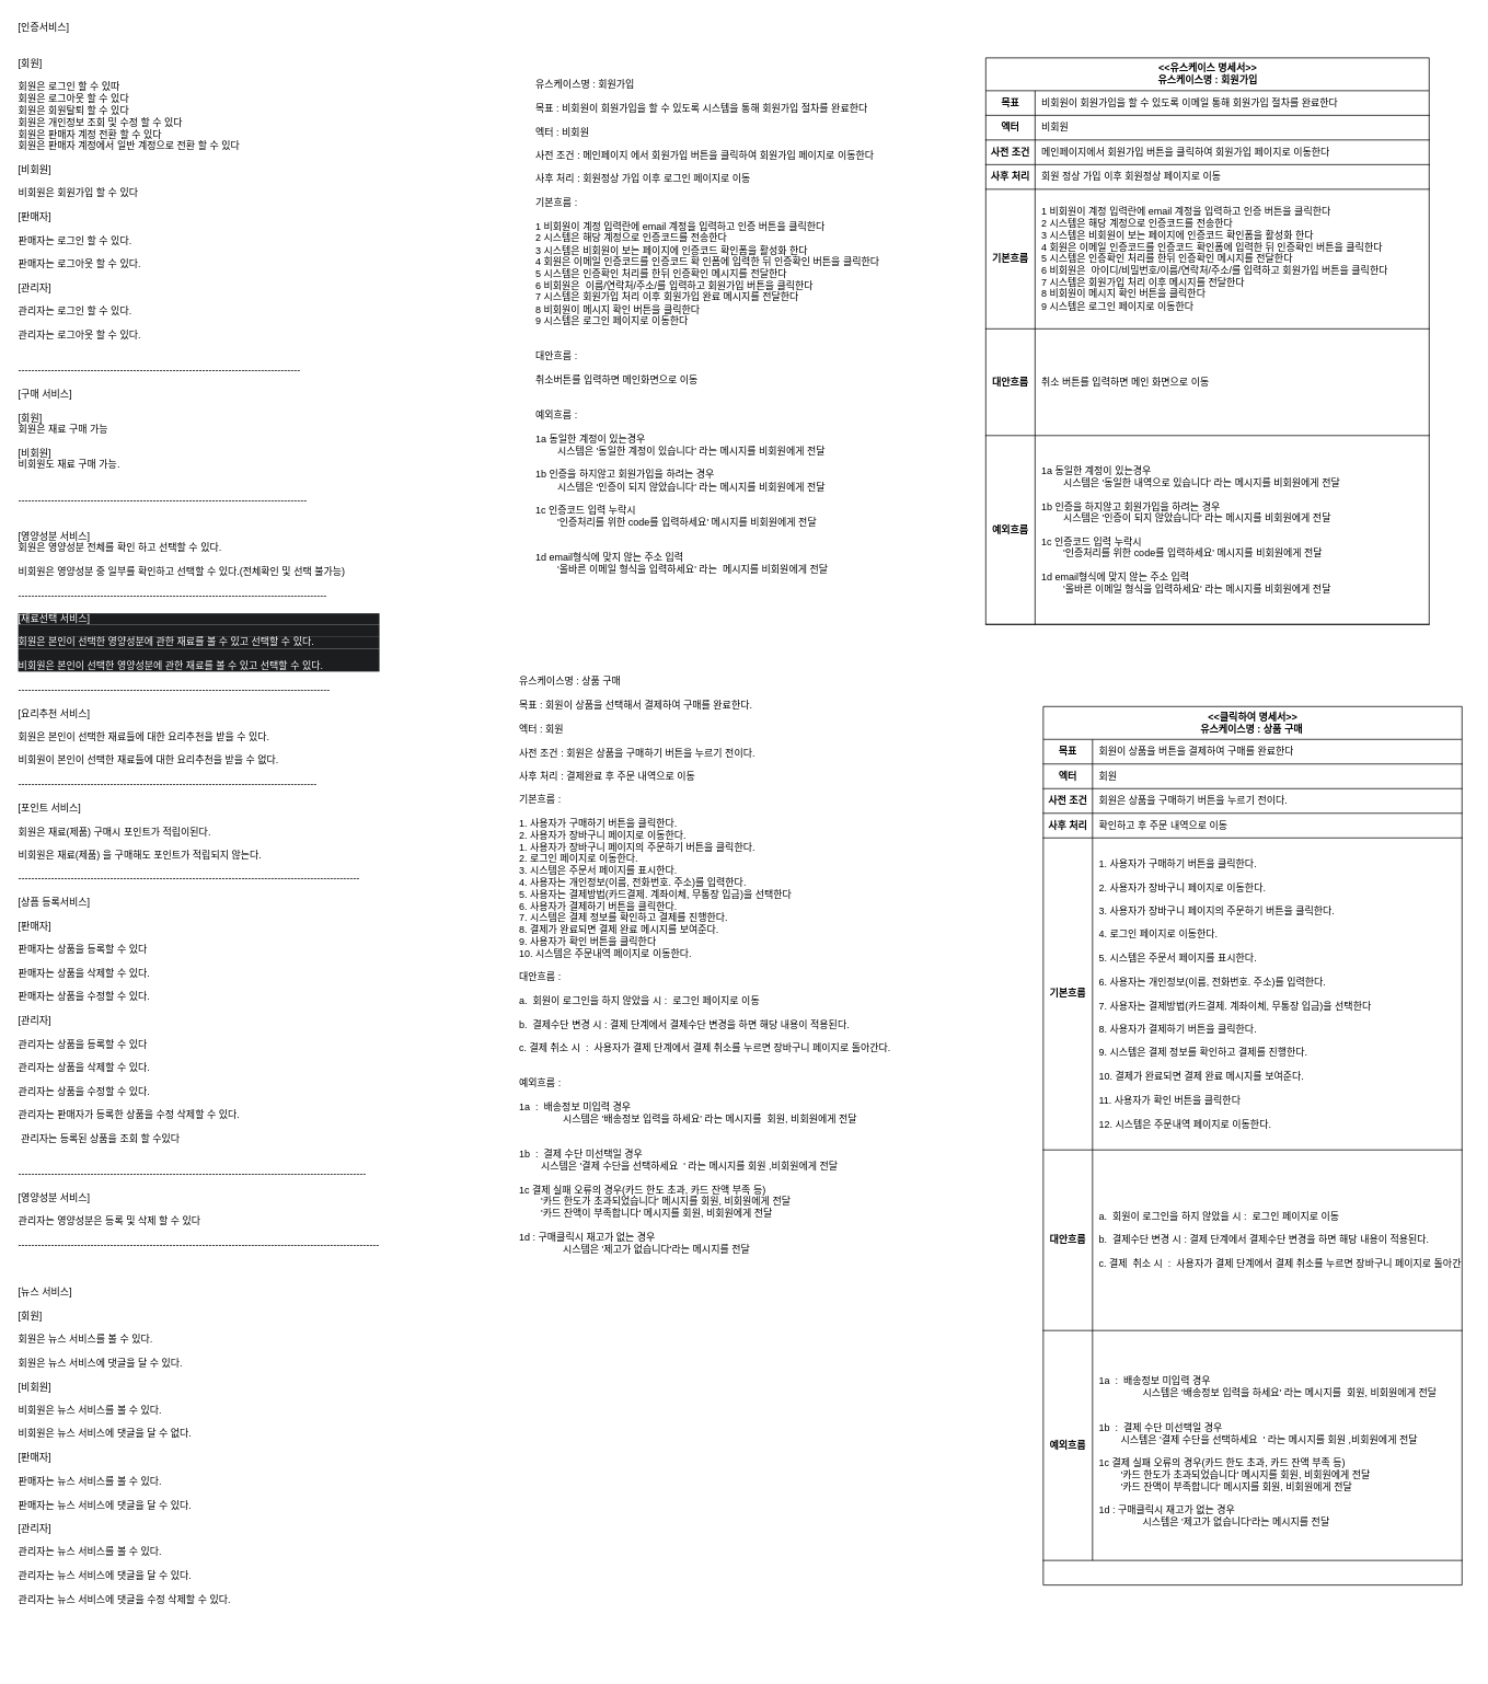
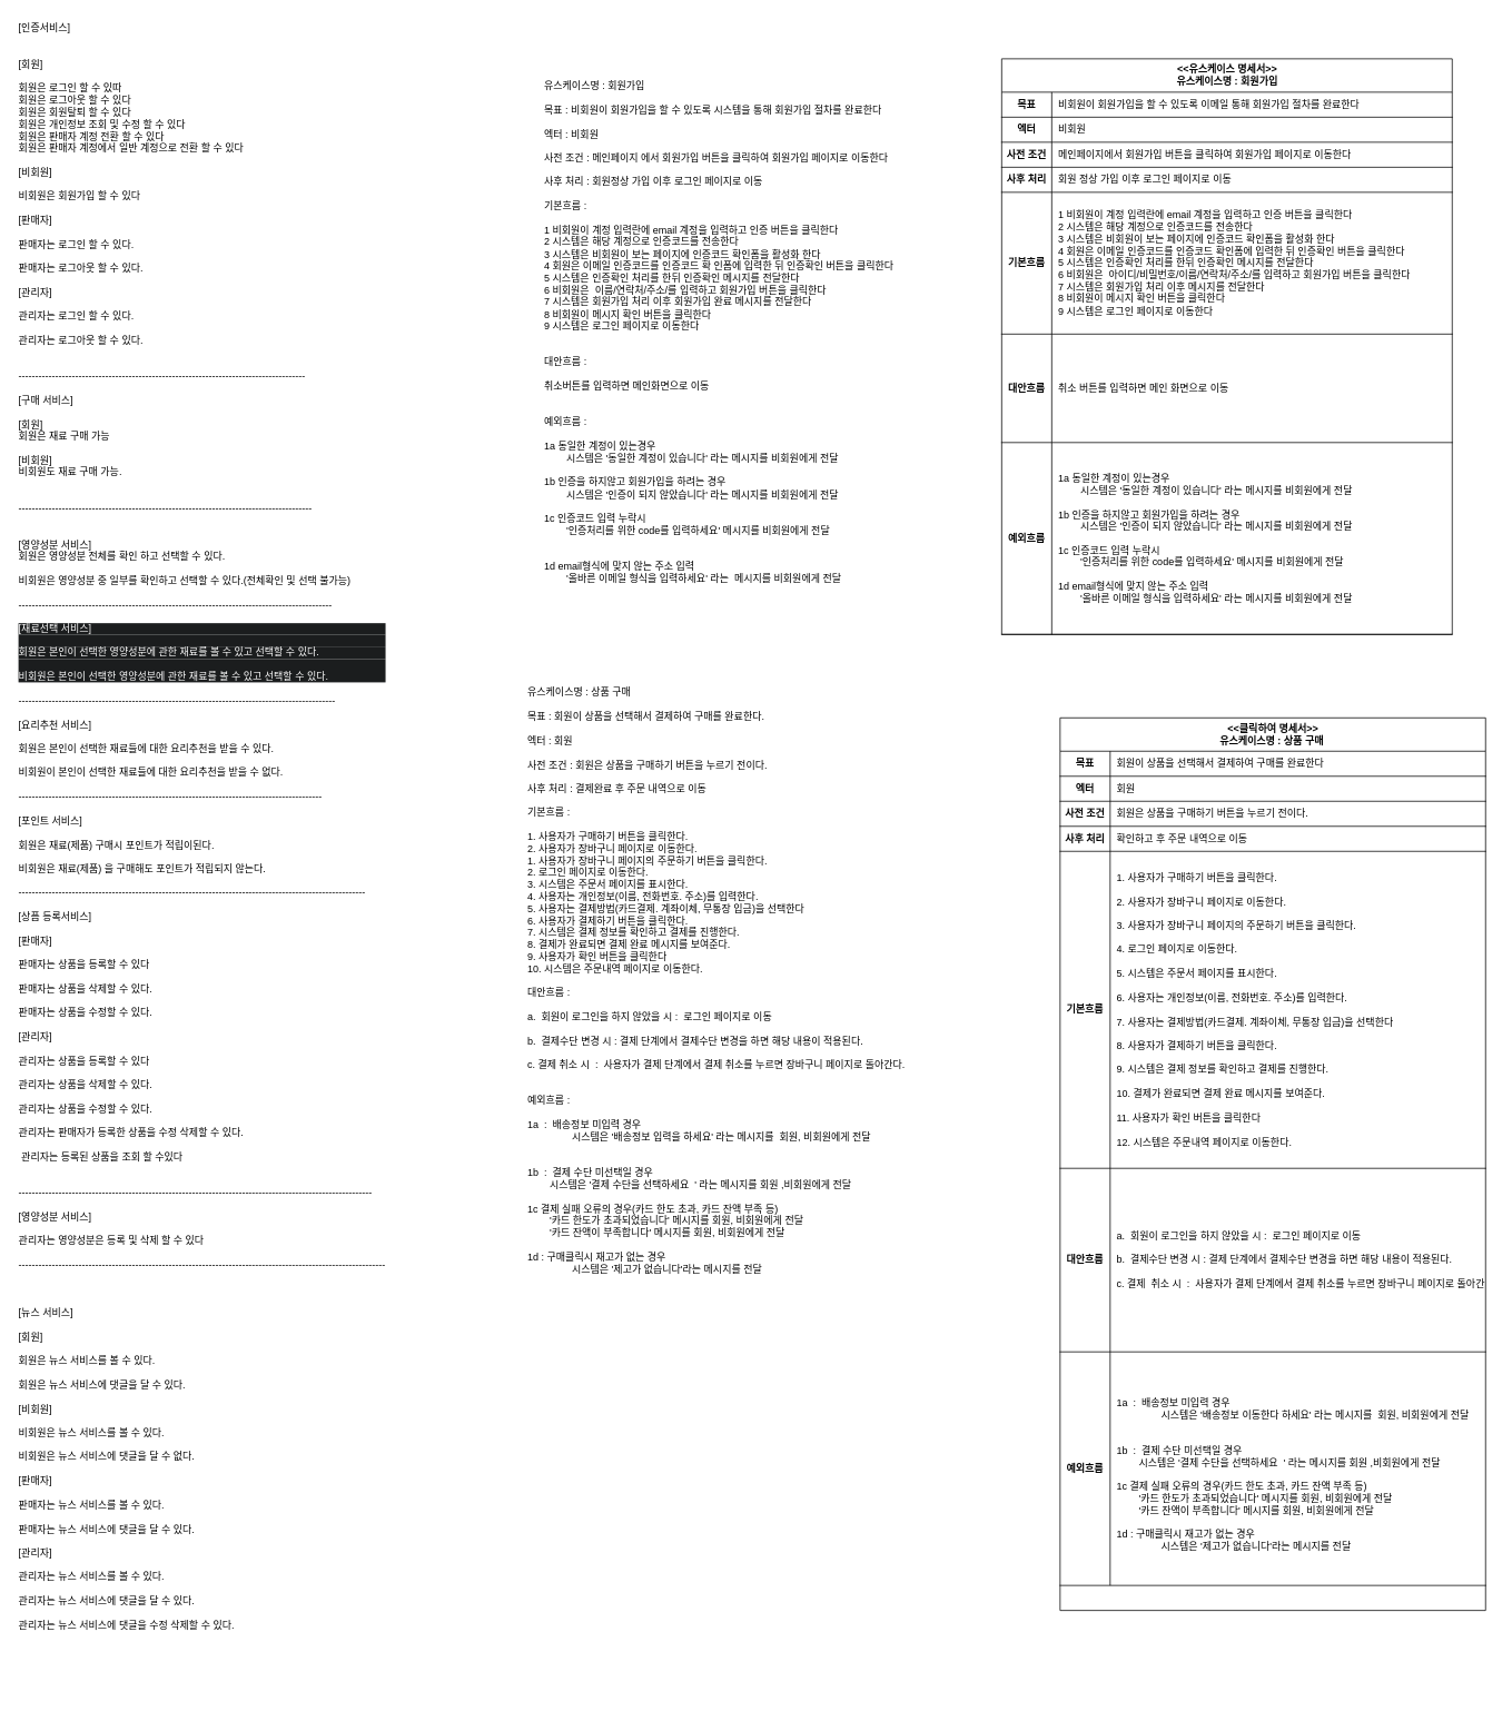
- <mxCell id="17" value="회원 정상 가입 이후 회원정상 페이지로 이동" style="shape=partialRectangle;connectable=0;fillColor=none;top=0;left=0;bottom=0;right=0;align=left;spacingLeft=6;fontStyle=0;overflow=hidden;whiteSpace=wrap;html=1;" parent="15" vertex="1"><mxGeometry x="60" width="480" height="30" as="geometry"><mxRectangle width="480" height="30" as="alternateBounds" /></mxGeometry></mxCell>
+ <mxCell id="17" value="회원 정상 가입 이후 로그인 페이지로 이동" style="shape=partialRectangle;connectable=0;fillColor=none;top=0;left=0;bottom=0;right=0;align=left;spacingLeft=6;fontStyle=0;overflow=hidden;whiteSpace=wrap;html=1;" parent="15" vertex="1"><mxGeometry x="60" width="480" height="30" as="geometry"><mxRectangle width="480" height="30" as="alternateBounds" /></mxGeometry></mxCell>
- <mxCell id="26" value="&lt;div style=&quot;text-wrap: nowrap;&quot;&gt;1a 동일한 계정이 있는경우&lt;/div&gt;&lt;div style=&quot;text-wrap: nowrap;&quot;&gt;&lt;span style=&quot;white-space-collapse: preserve;&quot;&gt;&#09;&lt;/span&gt;시스템은 '동일한 내역으로 있습니다' 라는 메시지를 비회원에게 전달&lt;br&gt;&lt;/div&gt;&lt;div style=&quot;text-wrap: nowrap;&quot;&gt;&lt;br&gt;&lt;/div&gt;&lt;div style=&quot;text-wrap: nowrap;&quot;&gt;1b 인증을 하지않고 회원가입을 하려는 경우&lt;/div&gt;&lt;div style=&quot;text-wrap: nowrap;&quot;&gt;&lt;span style=&quot;white-space-collapse: preserve;&quot;&gt;&#09;&lt;/span&gt;시스템은 '인증이 되지 않았습니다' 라는 메시지를 비회원에게 전달&lt;br&gt;&lt;/div&gt;&lt;div style=&quot;text-wrap: nowrap;&quot;&gt;&lt;br&gt;&lt;/div&gt;&lt;div style=&quot;text-wrap: nowrap;&quot;&gt;1c 인증코드 입력 누락시&lt;br&gt;&lt;/div&gt;&lt;div style=&quot;text-wrap: nowrap;&quot;&gt;&lt;span style=&quot;white-space-collapse: preserve;&quot;&gt;&#09;&lt;/span&gt;'인증처리를 위한 code를 입력하세요' 메시지를 비회원에게 전달&lt;br&gt;&lt;/div&gt;&lt;div style=&quot;text-wrap: nowrap;&quot;&gt;&lt;br&gt;&lt;/div&gt;&lt;div style=&quot;text-wrap: nowrap;&quot;&gt;&lt;span style=&quot;background-color: initial;&quot;&gt;1d email형식에 맞지 않는 주소 입력&lt;/span&gt;&lt;br&gt;&lt;/div&gt;&lt;div style=&quot;text-wrap: nowrap;&quot;&gt;&lt;span style=&quot;white-space-collapse: preserve;&quot;&gt;&#09;&lt;/span&gt;'올바른 이메일 형식을 입력하세요' 라는 메시지를 비회원에게 전달&lt;/div&gt;" style="shape=partialRectangle;connectable=0;fillColor=none;top=0;left=0;bottom=0;right=0;align=left;spacingLeft=6;fontStyle=0;overflow=hidden;whiteSpace=wrap;html=1;" parent="24" vertex="1"><mxGeometry x="60" width="480" height="230" as="geometry"><mxRectangle width="480" height="230" as="alternateBounds" /></mxGeometry></mxCell>
+ <mxCell id="26" value="&lt;div style=&quot;text-wrap: nowrap;&quot;&gt;1a 동일한 계정이 있는경우&lt;/div&gt;&lt;div style=&quot;text-wrap: nowrap;&quot;&gt;&lt;span style=&quot;white-space-collapse: preserve;&quot;&gt;&#09;&lt;/span&gt;시스템은 '동일한 계정이 있습니다' 라는 메시지를 비회원에게 전달&lt;br&gt;&lt;/div&gt;&lt;div style=&quot;text-wrap: nowrap;&quot;&gt;&lt;br&gt;&lt;/div&gt;&lt;div style=&quot;text-wrap: nowrap;&quot;&gt;1b 인증을 하지않고 회원가입을 하려는 경우&lt;/div&gt;&lt;div style=&quot;text-wrap: nowrap;&quot;&gt;&lt;span style=&quot;white-space-collapse: preserve;&quot;&gt;&#09;&lt;/span&gt;시스템은 '인증이 되지 않았습니다' 라는 메시지를 비회원에게 전달&lt;br&gt;&lt;/div&gt;&lt;div style=&quot;text-wrap: nowrap;&quot;&gt;&lt;br&gt;&lt;/div&gt;&lt;div style=&quot;text-wrap: nowrap;&quot;&gt;1c 인증코드 입력 누락시&lt;br&gt;&lt;/div&gt;&lt;div style=&quot;text-wrap: nowrap;&quot;&gt;&lt;span style=&quot;white-space-collapse: preserve;&quot;&gt;&#09;&lt;/span&gt;'인증처리를 위한 code를 입력하세요' 메시지를 비회원에게 전달&lt;br&gt;&lt;/div&gt;&lt;div style=&quot;text-wrap: nowrap;&quot;&gt;&lt;br&gt;&lt;/div&gt;&lt;div style=&quot;text-wrap: nowrap;&quot;&gt;&lt;span style=&quot;background-color: initial;&quot;&gt;1d email형식에 맞지 않는 주소 입력&lt;/span&gt;&lt;br&gt;&lt;/div&gt;&lt;div style=&quot;text-wrap: nowrap;&quot;&gt;&lt;span style=&quot;white-space-collapse: preserve;&quot;&gt;&#09;&lt;/span&gt;'올바른 이메일 형식을 입력하세요' 라는 메시지를 비회원에게 전달&lt;/div&gt;" style="shape=partialRectangle;connectable=0;fillColor=none;top=0;left=0;bottom=0;right=0;align=left;spacingLeft=6;fontStyle=0;overflow=hidden;whiteSpace=wrap;html=1;" parent="24" vertex="1"><mxGeometry x="60" width="480" height="230" as="geometry"><mxRectangle width="480" height="230" as="alternateBounds" /></mxGeometry></mxCell>
- <mxCell id="31" value="&lt;span style=&quot;font-weight: 400; text-wrap: nowrap;&quot;&gt;회원이 상품을 버튼을 결제하여 구매를 완료한다&lt;/span&gt;" style="shape=partialRectangle;connectable=0;fillColor=none;top=0;left=0;bottom=0;right=0;align=left;spacingLeft=6;fontStyle=1;overflow=hidden;whiteSpace=wrap;html=1;" parent="29" vertex="1"><mxGeometry x="60" width="450" height="30" as="geometry"><mxRectangle width="450" height="30" as="alternateBounds" /></mxGeometry></mxCell>
+ <mxCell id="31" value="&lt;span style=&quot;font-weight: 400; text-wrap: nowrap;&quot;&gt;회원이 상품을 선택해서 결제하여 구매를 완료한다&lt;/span&gt;" style="shape=partialRectangle;connectable=0;fillColor=none;top=0;left=0;bottom=0;right=0;align=left;spacingLeft=6;fontStyle=1;overflow=hidden;whiteSpace=wrap;html=1;" parent="29" vertex="1"><mxGeometry x="60" width="450" height="30" as="geometry"><mxRectangle width="450" height="30" as="alternateBounds" /></mxGeometry></mxCell>
- <mxCell id="49" value="&lt;div style=&quot;text-wrap: nowrap;&quot;&gt;&lt;br&gt;&lt;/div&gt;&lt;div style=&quot;text-wrap: nowrap;&quot;&gt;&lt;div&gt;1a&amp;nbsp; :&amp;nbsp; 배송정보 미입력 경우&lt;/div&gt;&lt;div&gt;&lt;span style=&quot;white-space-collapse: preserve;&quot;&gt;&#09;&lt;/span&gt;&lt;span style=&quot;white-space-collapse: preserve;&quot;&gt;&#09;&lt;/span&gt;시스템은 '배송정보 입력을 하세요' 라는 메시지를&amp;nbsp; 회원, 비회원에게 전달&lt;br&gt;&lt;/div&gt;&lt;div&gt;&lt;br&gt;&lt;/div&gt;&lt;div&gt;&lt;br&gt;&lt;/div&gt;&lt;div&gt;1b&amp;nbsp; :&amp;nbsp; 결제 수단 미선택일 경우&lt;/div&gt;&lt;div&gt;&lt;span style=&quot;white-space-collapse: preserve;&quot;&gt;&#09;&lt;/span&gt;시스템은 '결제 수단을 선택하세요&amp;nbsp; ' 라는 메시지를 회원 ,비회원에게 전달&lt;br&gt;&lt;/div&gt;&lt;div&gt;&lt;br&gt;&lt;/div&gt;&lt;div&gt;1c 결제 실패 오류의 경우(카드 한도 초과, 카드 잔액 부족 등)&lt;br&gt;&lt;/div&gt;&lt;div&gt;&lt;span style=&quot;white-space-collapse: preserve;&quot;&gt;&#09;&lt;/span&gt;'카드 한도가 초과되었습니다' 메시지를 회원, 비회원에게 전달&lt;br&gt;&lt;/div&gt;&lt;div&gt;&lt;span style=&quot;white-space-collapse: preserve;&quot;&gt;&#09;&lt;/span&gt;'카드 잔액이 부족합니다' 메시지를 회원, 비회원에게 전달&lt;/div&gt;&lt;div&gt;&lt;br&gt;&lt;/div&gt;&lt;div&gt;&lt;div&gt;1d : 구매클릭시 재고가 없는 경우&lt;/div&gt;&lt;div&gt;&lt;span style=&quot;white-space-collapse: preserve;&quot;&gt;&#09;&lt;/span&gt;&lt;span style=&quot;white-space-collapse: preserve;&quot;&gt;&#09;&lt;/span&gt;시스템은 '제고가 없습니다'라는 메시지를 전달&lt;/div&gt;&lt;/div&gt;&lt;/div&gt;" style="shape=partialRectangle;connectable=0;fillColor=none;top=0;left=0;bottom=0;right=0;align=left;spacingLeft=6;fontStyle=0;overflow=hidden;whiteSpace=wrap;html=1;" parent="47" vertex="1"><mxGeometry x="60" width="450" height="280" as="geometry"><mxRectangle width="450" height="280" as="alternateBounds" /></mxGeometry></mxCell>
+ <mxCell id="49" value="&lt;div style=&quot;text-wrap: nowrap;&quot;&gt;&lt;br&gt;&lt;/div&gt;&lt;div style=&quot;text-wrap: nowrap;&quot;&gt;&lt;div&gt;1a&amp;nbsp; :&amp;nbsp; 배송정보 미입력 경우&lt;/div&gt;&lt;div&gt;&lt;span style=&quot;white-space-collapse: preserve;&quot;&gt;&#09;&lt;/span&gt;&lt;span style=&quot;white-space-collapse: preserve;&quot;&gt;&#09;&lt;/span&gt;시스템은 '배송정보 이동한다 하세요' 라는 메시지를&amp;nbsp; 회원, 비회원에게 전달&lt;br&gt;&lt;/div&gt;&lt;div&gt;&lt;br&gt;&lt;/div&gt;&lt;div&gt;&lt;br&gt;&lt;/div&gt;&lt;div&gt;1b&amp;nbsp; :&amp;nbsp; 결제 수단 미선택일 경우&lt;/div&gt;&lt;div&gt;&lt;span style=&quot;white-space-collapse: preserve;&quot;&gt;&#09;&lt;/span&gt;시스템은 '결제 수단을 선택하세요&amp;nbsp; ' 라는 메시지를 회원 ,비회원에게 전달&lt;br&gt;&lt;/div&gt;&lt;div&gt;&lt;br&gt;&lt;/div&gt;&lt;div&gt;1c 결제 실패 오류의 경우(카드 한도 초과, 카드 잔액 부족 등)&lt;br&gt;&lt;/div&gt;&lt;div&gt;&lt;span style=&quot;white-space-collapse: preserve;&quot;&gt;&#09;&lt;/span&gt;'카드 한도가 초과되었습니다' 메시지를 회원, 비회원에게 전달&lt;br&gt;&lt;/div&gt;&lt;div&gt;&lt;span style=&quot;white-space-collapse: preserve;&quot;&gt;&#09;&lt;/span&gt;'카드 잔액이 부족합니다' 메시지를 회원, 비회원에게 전달&lt;/div&gt;&lt;div&gt;&lt;br&gt;&lt;/div&gt;&lt;div&gt;&lt;div&gt;1d : 구매클릭시 재고가 없는 경우&lt;/div&gt;&lt;div&gt;&lt;span style=&quot;white-space-collapse: preserve;&quot;&gt;&#09;&lt;/span&gt;&lt;span style=&quot;white-space-collapse: preserve;&quot;&gt;&#09;&lt;/span&gt;시스템은 '제고가 없습니다'라는 메시지를 전달&lt;/div&gt;&lt;/div&gt;&lt;/div&gt;" style="shape=partialRectangle;connectable=0;fillColor=none;top=0;left=0;bottom=0;right=0;align=left;spacingLeft=6;fontStyle=0;overflow=hidden;whiteSpace=wrap;html=1;" parent="47" vertex="1"><mxGeometry x="60" width="450" height="280" as="geometry"><mxRectangle width="450" height="280" as="alternateBounds" /></mxGeometry></mxCell>
